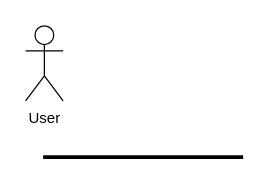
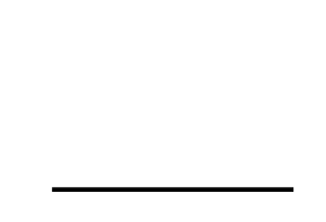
- <mxCell id="2" value="User" style="shape=umlActor;verticalLabelPosition=bottom;verticalAlign=top;html=1;" vertex="1" parent="1"><mxGeometry x="20" y="20" width="30" height="60" as="geometry" /></mxCell>
